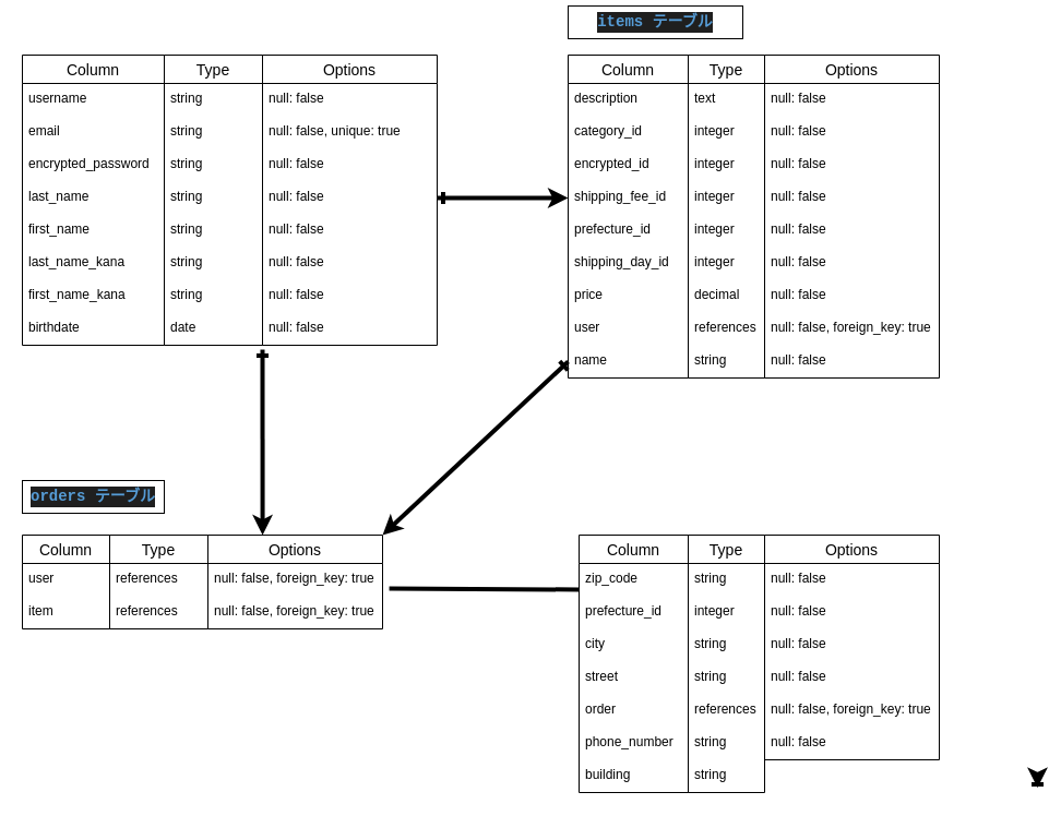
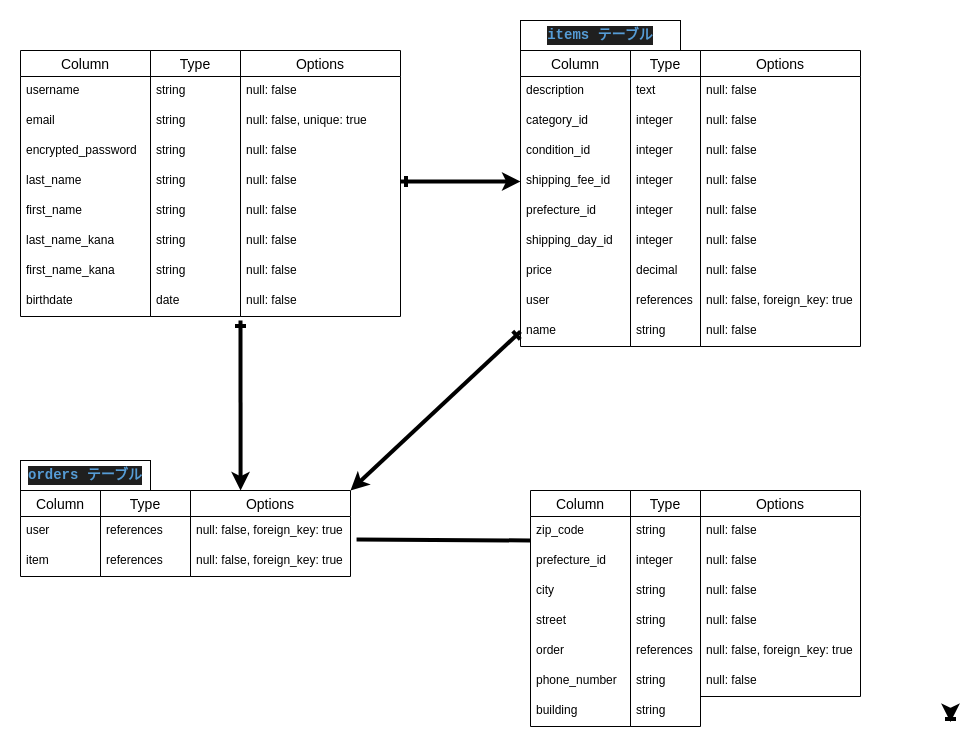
- <mxCell id="39" value="&lt;div style=&quot;color: rgb(204, 204, 204); background-color: rgb(31, 31, 31); font-family: Consolas, &amp;quot;Courier New&amp;quot;, monospace; font-size: 14px; line-height: 19px;&quot;&gt;&lt;span style=&quot;color: #569cd6;font-weight: bold;&quot;&gt;items テーブル&lt;/span&gt;&lt;/div&gt;" style="whiteSpace=wrap;html=1;align=center;fontFamily=Helvetica;fontSize=12;fontColor=default;fillColor=none;gradientColor=none;" vertex="1" parent="1"><mxGeometry x="520" y="5" width="160" height="30" as="geometry" /></mxCell>
+ <mxCell id="39" value="&lt;div style=&quot;color: rgb(204, 204, 204); background-color: rgb(31, 31, 31); font-family: Consolas, &amp;quot;Courier New&amp;quot;, monospace; font-size: 14px; line-height: 19px;&quot;&gt;&lt;span style=&quot;color: #569cd6;font-weight: bold;&quot;&gt;items テーブル&lt;/span&gt;&lt;/div&gt;" style="whiteSpace=wrap;html=1;align=center;fontFamily=Helvetica;fontSize=12;fontColor=default;fillColor=none;gradientColor=none;" vertex="1" parent="1"><mxGeometry x="520" y="20" width="160" height="30" as="geometry" /></mxCell>
- <mxCell id="32" value="encrypted_id" style="text;strokeColor=none;fillColor=none;spacingLeft=4;spacingRight=4;overflow=hidden;rotatable=0;points=[[0,0.5],[1,0.5]];portConstraint=eastwest;fontSize=12;fontFamily=Helvetica;fontColor=default;" vertex="1" parent="29"><mxGeometry y="86" width="110" height="30" as="geometry" /></mxCell>
+ <mxCell id="32" value="condition_id" style="text;strokeColor=none;fillColor=none;spacingLeft=4;spacingRight=4;overflow=hidden;rotatable=0;points=[[0,0.5],[1,0.5]];portConstraint=eastwest;fontSize=12;fontFamily=Helvetica;fontColor=default;" vertex="1" parent="29"><mxGeometry y="86" width="110" height="30" as="geometry" /></mxCell>
- <mxCell id="64" value="&lt;div style=&quot;color: rgb(204, 204, 204); background-color: rgb(31, 31, 31); font-family: Consolas, &amp;quot;Courier New&amp;quot;, monospace; font-size: 14px; line-height: 19px;&quot;&gt;&lt;span style=&quot;color: #569cd6;font-weight: bold;&quot;&gt;orders テーブル&lt;/span&gt;&lt;/div&gt;" style="whiteSpace=wrap;html=1;align=center;fontFamily=Helvetica;fontSize=12;fontColor=default;fillColor=none;gradientColor=none;" vertex="1" parent="1"><mxGeometry x="20" y="440" width="130" height="30" as="geometry" /></mxCell>
+ <mxCell id="64" value="&lt;div style=&quot;color: rgb(204, 204, 204); background-color: rgb(31, 31, 31); font-family: Consolas, &amp;quot;Courier New&amp;quot;, monospace; font-size: 14px; line-height: 19px;&quot;&gt;&lt;span style=&quot;color: #569cd6;font-weight: bold;&quot;&gt;orders テーブル&lt;/span&gt;&lt;/div&gt;" style="whiteSpace=wrap;html=1;align=center;fontFamily=Helvetica;fontSize=12;fontColor=default;fillColor=none;gradientColor=none;" vertex="1" parent="1"><mxGeometry x="20" y="460" width="130" height="30" as="geometry" /></mxCell>
